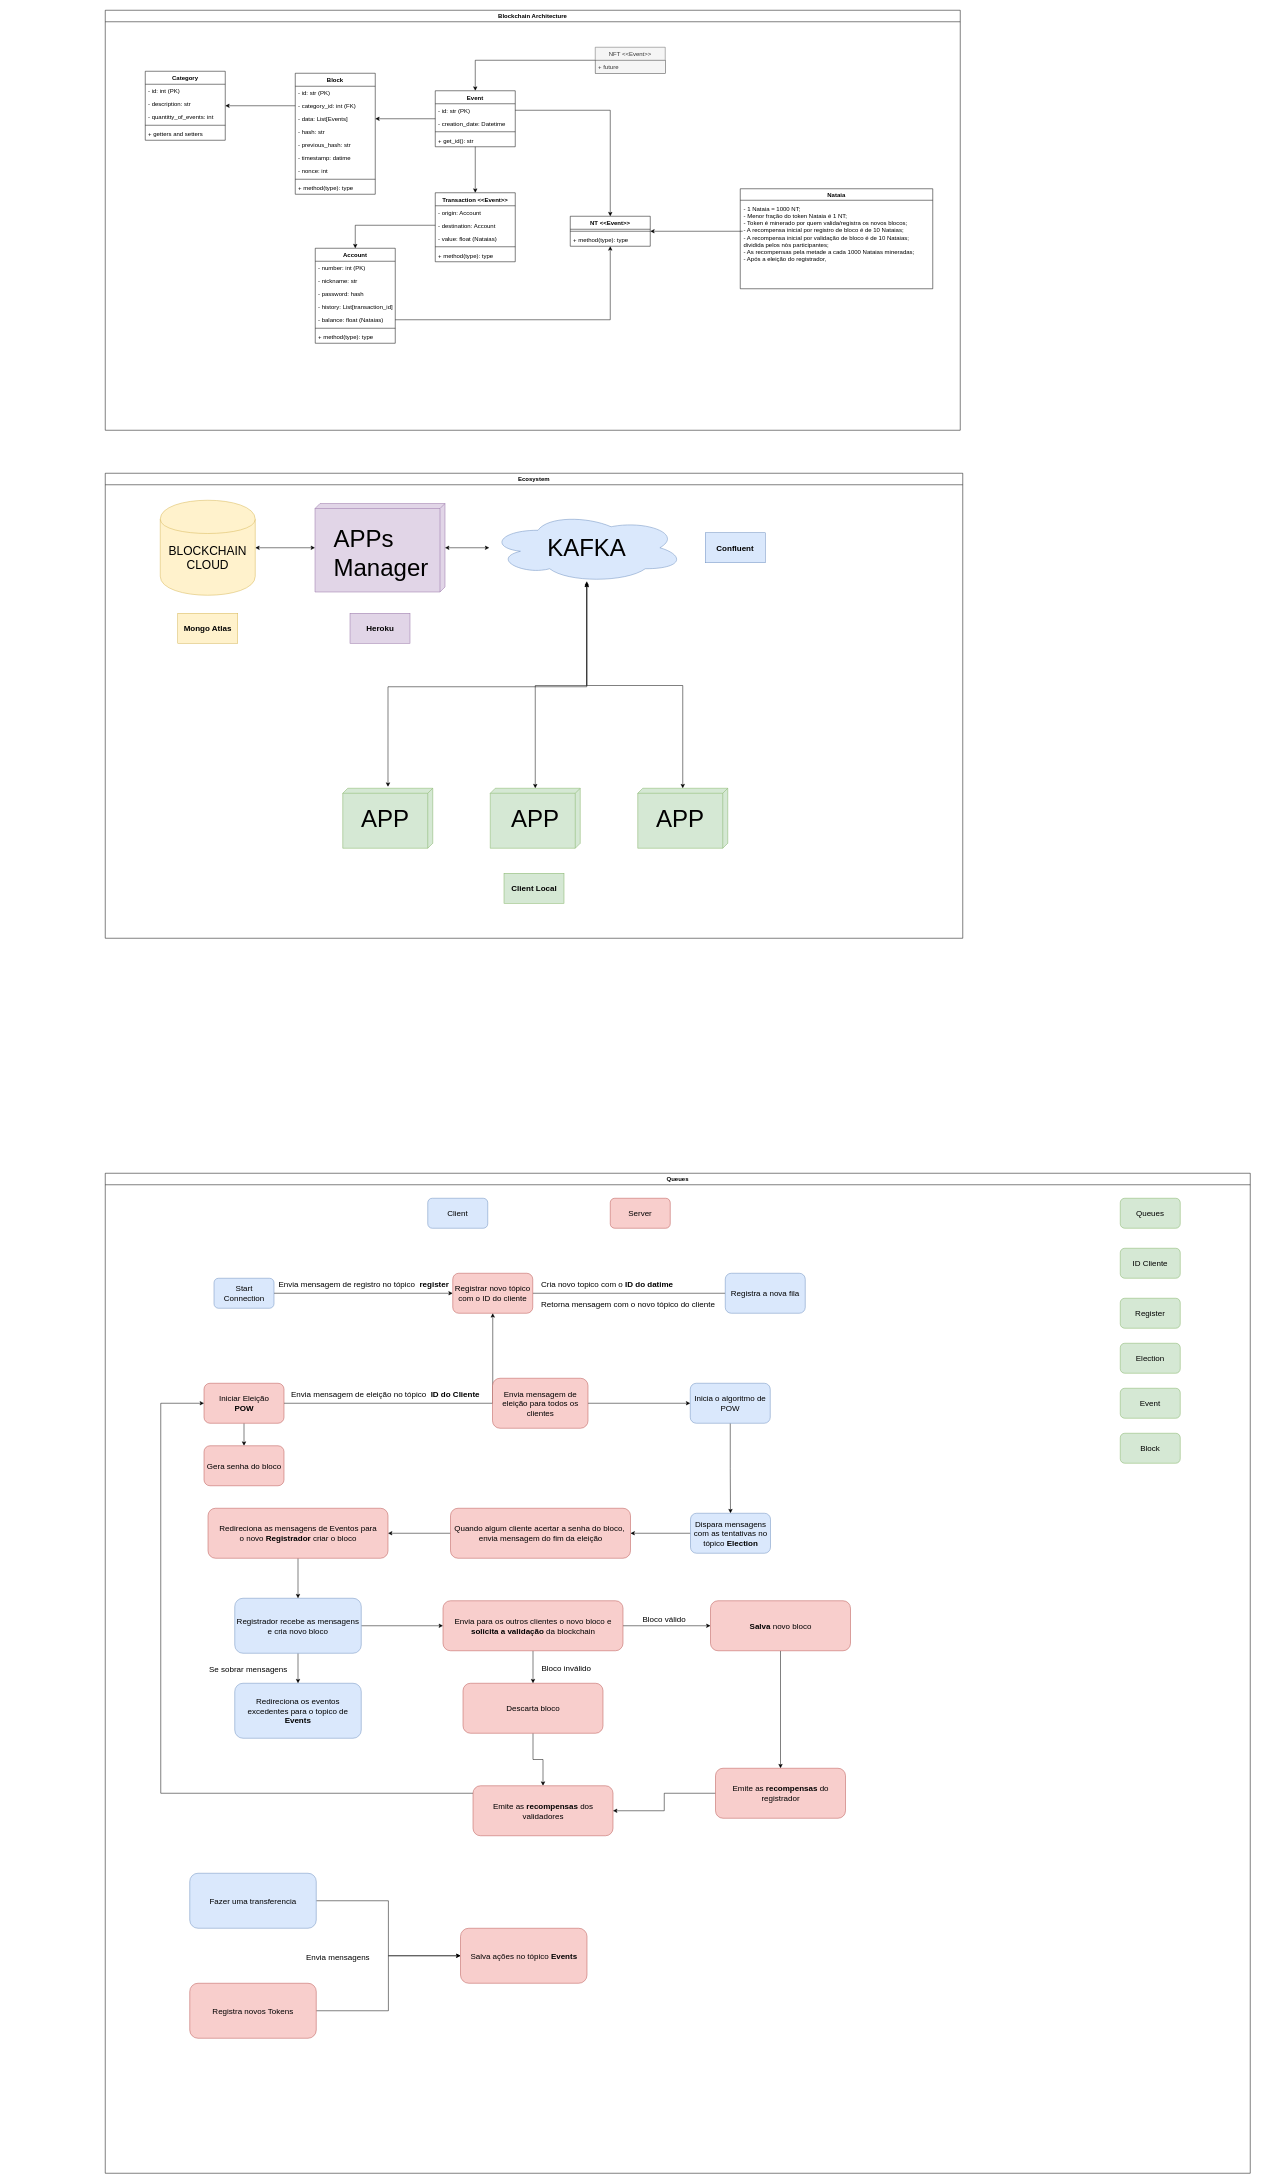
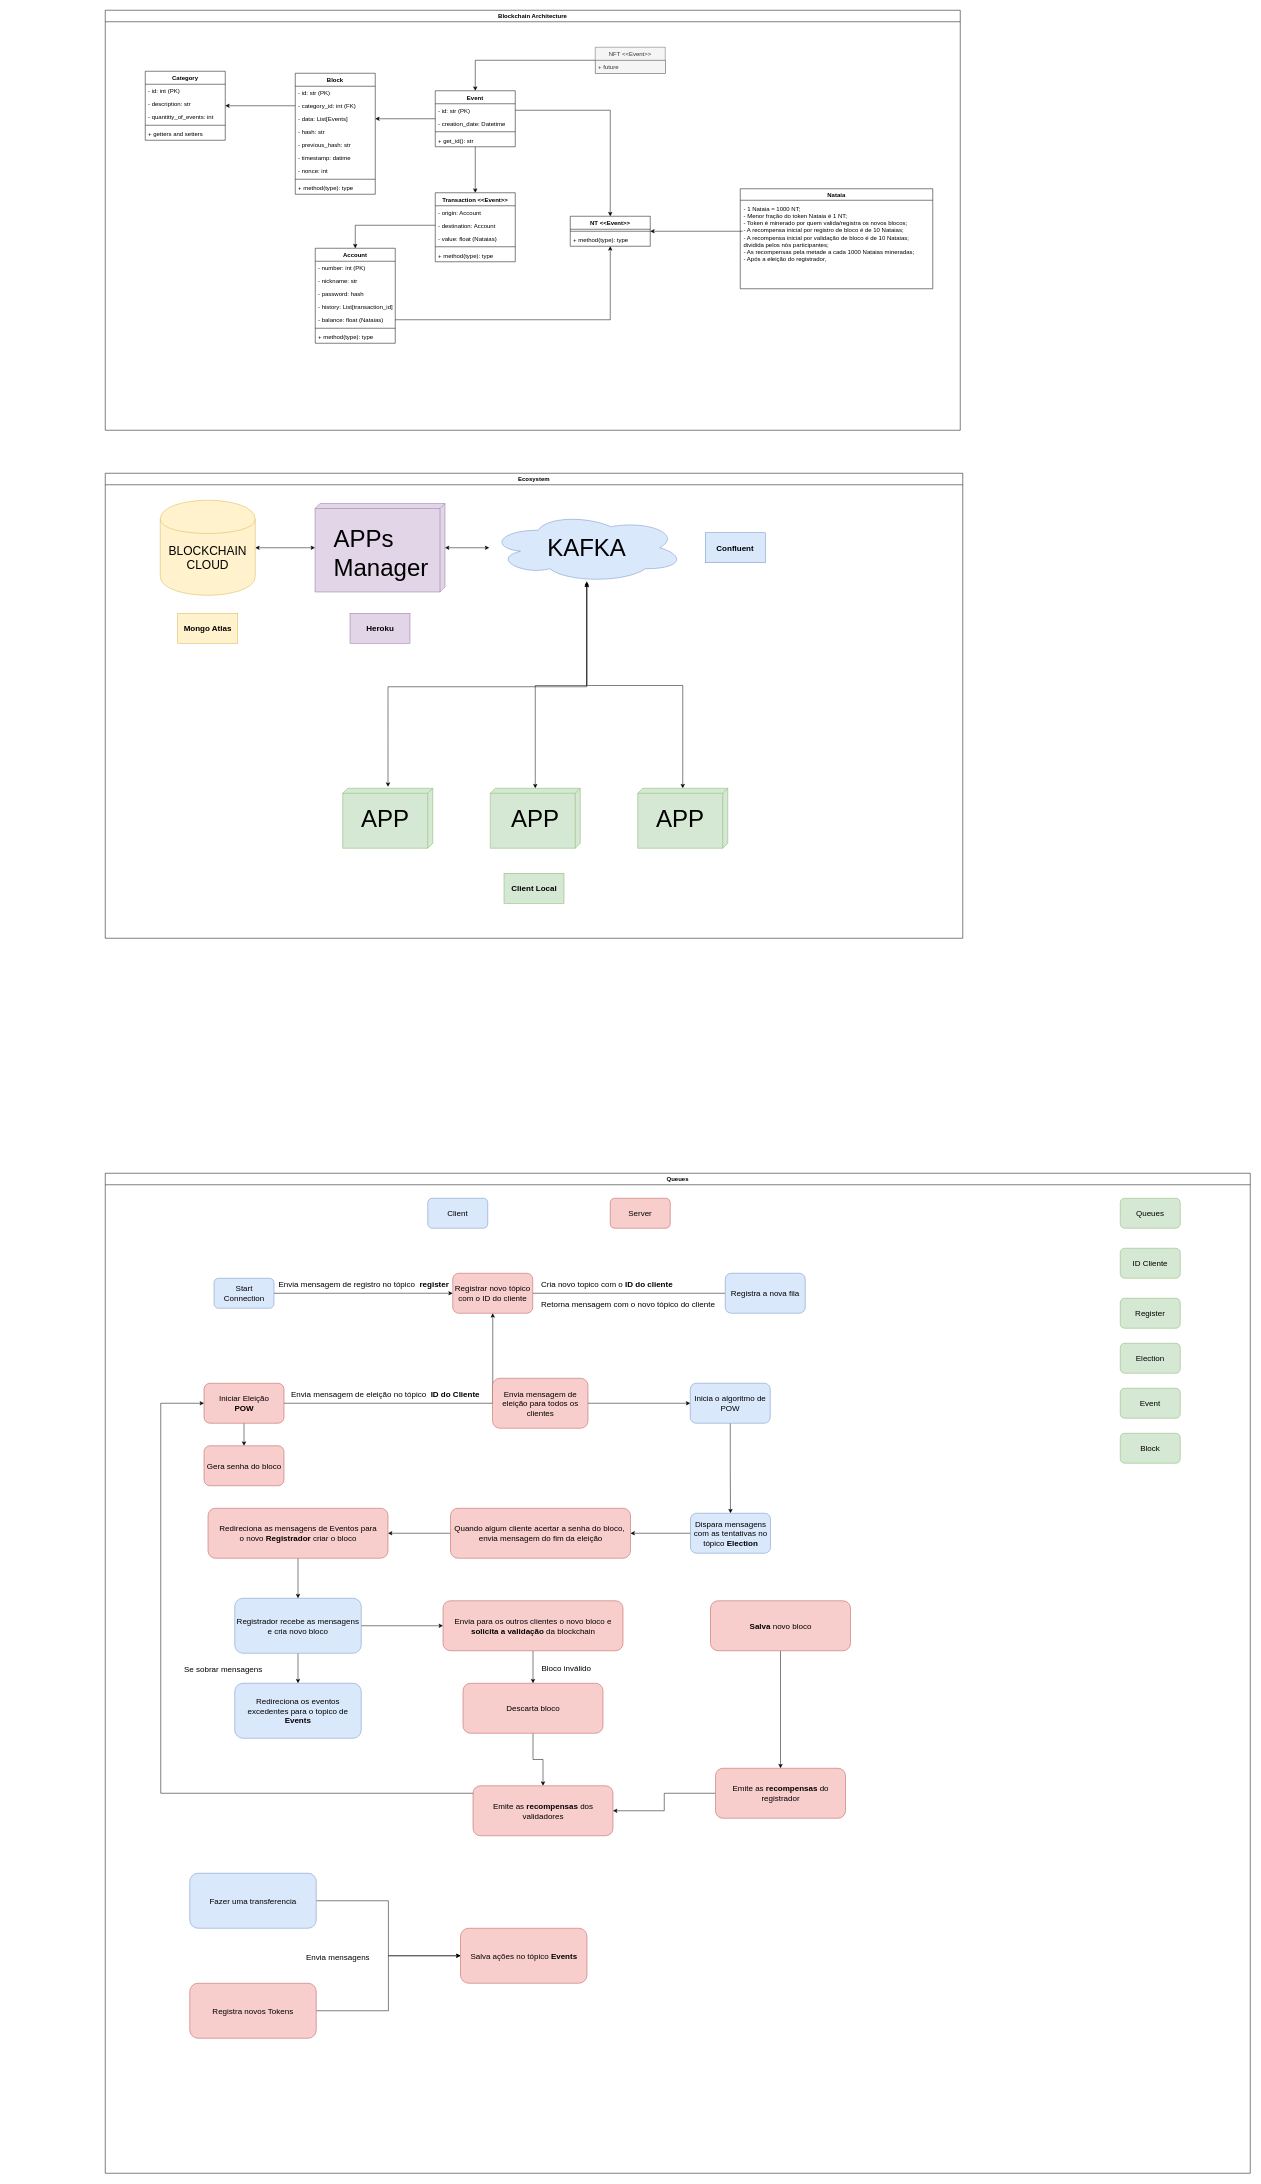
- <mxCell id="83" value="&lt;span style=&quot;font-size: 16px&quot;&gt;Cria novo topico com o &lt;b&gt;ID do datime&lt;/b&gt;&lt;/span&gt;" style="text;html=1;resizable=0;points=[];autosize=1;align=left;verticalAlign=top;spacingTop=-4;" vertex="1" parent="74"><mxGeometry x="870" y="210" width="280" height="20" as="geometry" /></mxCell>
+ <mxCell id="83" value="&lt;span style=&quot;font-size: 16px&quot;&gt;Cria novo topico com o &lt;b&gt;ID do cliente&lt;/b&gt;&lt;/span&gt;" style="text;html=1;resizable=0;points=[];autosize=1;align=left;verticalAlign=top;spacingTop=-4;" vertex="1" parent="74"><mxGeometry x="870" y="210" width="280" height="20" as="geometry" /></mxCell>
- <mxCell id="109" value="&lt;span style=&quot;font-size: 16px&quot;&gt;Bloco válido&lt;/span&gt;" style="text;html=1;resizable=0;points=[];autosize=1;align=left;verticalAlign=top;spacingTop=-4;" vertex="1" parent="74"><mxGeometry x="1073" y="880" width="100" height="20" as="geometry" /></mxCell>
- <mxCell id="102" style="edgeStyle=orthogonalEdgeStyle;rounded=0;orthogonalLoop=1;jettySize=auto;html=1;" edge="1" parent="74" source="104" target="108"><mxGeometry relative="1" as="geometry" /></mxCell>
- <mxCell id="106" value="&lt;span style=&quot;font-size: 16px&quot;&gt;Se sobrar mensagens&amp;nbsp;&lt;/span&gt;" style="text;html=1;resizable=0;points=[];autosize=1;align=left;verticalAlign=top;spacingTop=-4;" vertex="1" parent="74"><mxGeometry x="205.5" y="980" width="180" height="20" as="geometry" /></mxCell>
+ <mxCell id="106" value="&lt;span style=&quot;font-size: 16px&quot;&gt;Se sobrar mensagens&amp;nbsp;&lt;/span&gt;" style="text;html=1;resizable=0;points=[];autosize=1;align=left;verticalAlign=top;spacingTop=-4;" vertex="1" parent="74"><mxGeometry x="155.5" y="980" width="180" height="20" as="geometry" /></mxCell>
